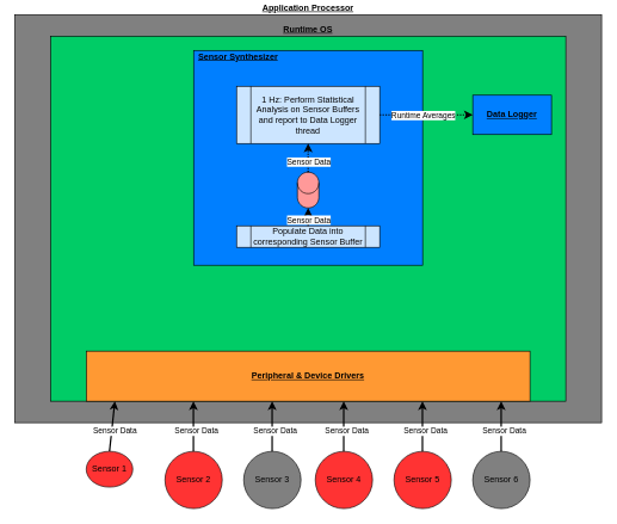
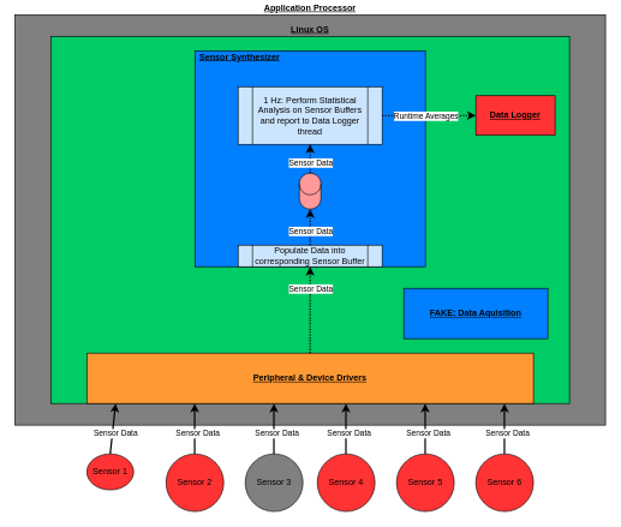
- <mxCell id="3" value="Runtime OS" style="whiteSpace=wrap;html=1;fillColor=#00CC66;align=center;labelPosition=center;verticalLabelPosition=top;verticalAlign=bottom;fontStyle=5" vertex="1" parent="1"><mxGeometry x="70" y="50" width="720" height="510" as="geometry" /></mxCell>
+ <mxCell id="3" value="Linux OS" style="whiteSpace=wrap;html=1;fillColor=#00CC66;align=center;labelPosition=center;verticalLabelPosition=top;verticalAlign=bottom;fontStyle=5" vertex="1" parent="1"><mxGeometry x="70" y="50" width="720" height="510" as="geometry" /></mxCell>
- <mxCell id="12" value="Data Logger" style="whiteSpace=wrap;html=1;fillColor=#007FFF;align=center;labelPosition=center;verticalLabelPosition=middle;verticalAlign=middle;fontStyle=5" vertex="1" parent="1"><mxGeometry x="660" y="132.5" width="110" height="55" as="geometry" /></mxCell>
+ <mxCell id="12" value="Data Logger" style="whiteSpace=wrap;html=1;fillColor=#ff3333;align=center;labelPosition=center;verticalLabelPosition=middle;verticalAlign=middle;fontStyle=5;" vertex="1" parent="1"><mxGeometry x="660" y="132.5" width="110" height="55" as="geometry" /></mxCell>
- <mxCell id="28" value="&lt;font color=&quot;#050505&quot;&gt;&lt;span style=&quot;font-family: Helvetica; font-size: 12px; font-style: normal; font-variant-ligatures: normal; font-variant-caps: normal; font-weight: 400; letter-spacing: normal; orphans: 2; text-indent: 0px; text-transform: none; widows: 2; word-spacing: 0px; -webkit-text-stroke-width: 0px; text-decoration-thickness: initial; text-decoration-style: initial; text-decoration-color: initial; float: none; display: inline !important;&quot;&gt;Populate Data into corresponding Sensor Buffer&lt;/span&gt;&lt;br&gt;&lt;/font&gt;" style="shape=process;whiteSpace=wrap;html=1;backgroundOutline=1;fontColor=default;fillColor=#CCE5FF;labelBackgroundColor=none;align=center;" vertex="1" parent="1"><mxGeometry x="330" y="315" width="200" height="30" as="geometry" /></mxCell>
+ <mxCell id="28" value="&lt;font color=&quot;#050505&quot;&gt;&lt;span style=&quot;font-family: Helvetica; font-size: 12px; font-style: normal; font-variant-ligatures: normal; font-variant-caps: normal; font-weight: 400; letter-spacing: normal; orphans: 2; text-indent: 0px; text-transform: none; widows: 2; word-spacing: 0px; -webkit-text-stroke-width: 0px; text-decoration-thickness: initial; text-decoration-style: initial; text-decoration-color: initial; float: none; display: inline !important;&quot;&gt;Populate Data into corresponding Sensor Buffer&lt;/span&gt;&lt;br&gt;&lt;/font&gt;" style="shape=process;whiteSpace=wrap;html=1;backgroundOutline=1;fontColor=default;fillColor=#CCE5FF;labelBackgroundColor=none;align=center;" vertex="1" parent="1"><mxGeometry x="330" y="340" width="200" height="30" as="geometry" /></mxCell>
+ <mxCell id="26" value="" style="endArrow=classic;html=1;exitX=0.5;exitY=0;exitDx=0;exitDy=0;fontStyle=0;strokeWidth=2;entryX=0.5;entryY=1;entryDx=0;entryDy=0;dashed=1;dashPattern=1 1;" edge="1" parent="1" source="11" target="4"><mxGeometry width="50" height="50" relative="1" as="geometry"><mxPoint x="420" y="490" as="sourcePoint" /><mxPoint x="420" y="420" as="targetPoint" /></mxGeometry></mxCell>
+ <mxCell id="27" value="Sensor Data" style="edgeLabel;html=1;align=center;verticalAlign=middle;resizable=0;points=[];" vertex="1" connectable="0" parent="26"><mxGeometry x="-0.18" y="-4" relative="1" as="geometry"><mxPoint x="-4" y="-41" as="offset" /></mxGeometry></mxCell>
+ <mxCell id="25" value="FAKE: Data Aquisition" style="whiteSpace=wrap;html=1;fillColor=#007FFF;align=center;labelPosition=center;verticalLabelPosition=middle;verticalAlign=middle;fontStyle=5" vertex="1" parent="1"><mxGeometry x="560" y="400" width="200" height="70" as="geometry" /></mxCell>
- <mxCell id="6" value="Sensor 6" style="ellipse;whiteSpace=wrap;html=1;aspect=fixed;fillColor=#808080;" vertex="1" parent="1"><mxGeometry x="660" y="630" width="80" height="80" as="geometry" /></mxCell>
+ <mxCell id="6" value="Sensor 6" style="ellipse;whiteSpace=wrap;html=1;aspect=fixed;fillColor=#FF3333;" vertex="1" parent="1"><mxGeometry x="660" y="630" width="80" height="80" as="geometry" /></mxCell>
